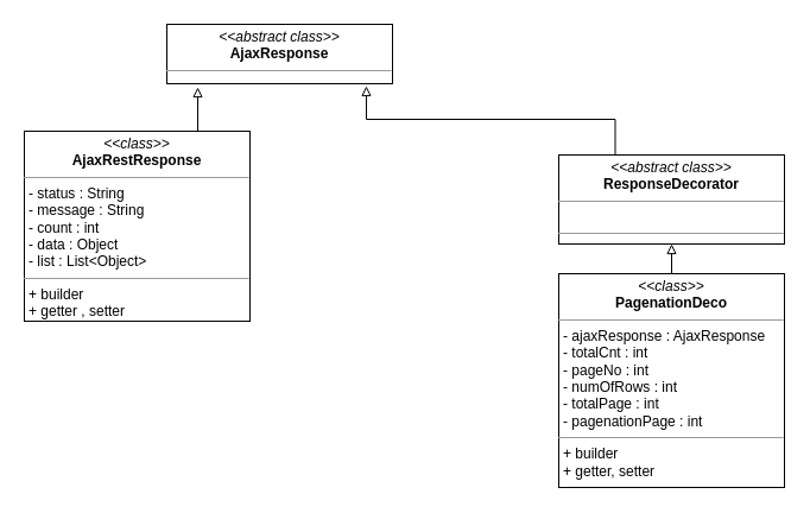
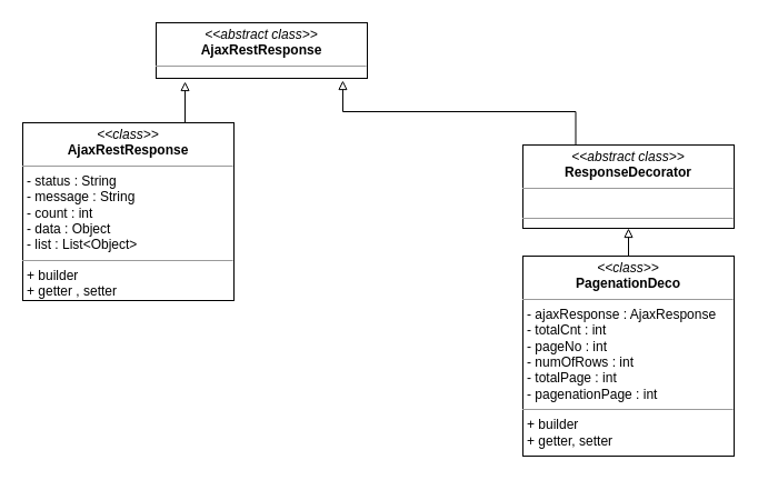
- <mxCell id="2" value="&lt;p style=&quot;margin: 0px ; margin-top: 4px ; text-align: center&quot;&gt;&lt;i&gt;&amp;lt;&amp;lt;abstract class&amp;gt;&amp;gt;&lt;/i&gt;&lt;br&gt;&lt;b&gt;AjaxResponse&lt;/b&gt;&lt;/p&gt;&lt;hr size=&quot;1&quot;&gt;&lt;p style=&quot;margin: 0px ; margin-left: 4px&quot;&gt;&lt;br&gt;&lt;/p&gt;&lt;hr size=&quot;1&quot;&gt;&lt;p style=&quot;margin: 0px ; margin-left: 4px&quot;&gt;&lt;br&gt;&lt;/p&gt;" style="verticalAlign=top;align=left;overflow=fill;fontSize=12;fontFamily=Helvetica;html=1;" vertex="1" parent="1"><mxGeometry x="140" y="20" width="190" height="50" as="geometry" /></mxCell>
+ <mxCell id="2" value="&lt;p style=&quot;margin: 0px ; margin-top: 4px ; text-align: center&quot;&gt;&lt;i&gt;&amp;lt;&amp;lt;abstract class&amp;gt;&amp;gt;&lt;/i&gt;&lt;br&gt;&lt;b&gt;AjaxRestResponse&lt;/b&gt;&lt;/p&gt;&lt;hr size=&quot;1&quot;&gt;&lt;p style=&quot;margin: 0px ; margin-left: 4px&quot;&gt;&lt;br&gt;&lt;/p&gt;&lt;hr size=&quot;1&quot;&gt;&lt;p style=&quot;margin: 0px ; margin-left: 4px&quot;&gt;&lt;br&gt;&lt;/p&gt;" style="verticalAlign=top;align=left;overflow=fill;fontSize=12;fontFamily=Helvetica;html=1;" vertex="1" parent="1"><mxGeometry x="140" y="20" width="190" height="50" as="geometry" /></mxCell>
